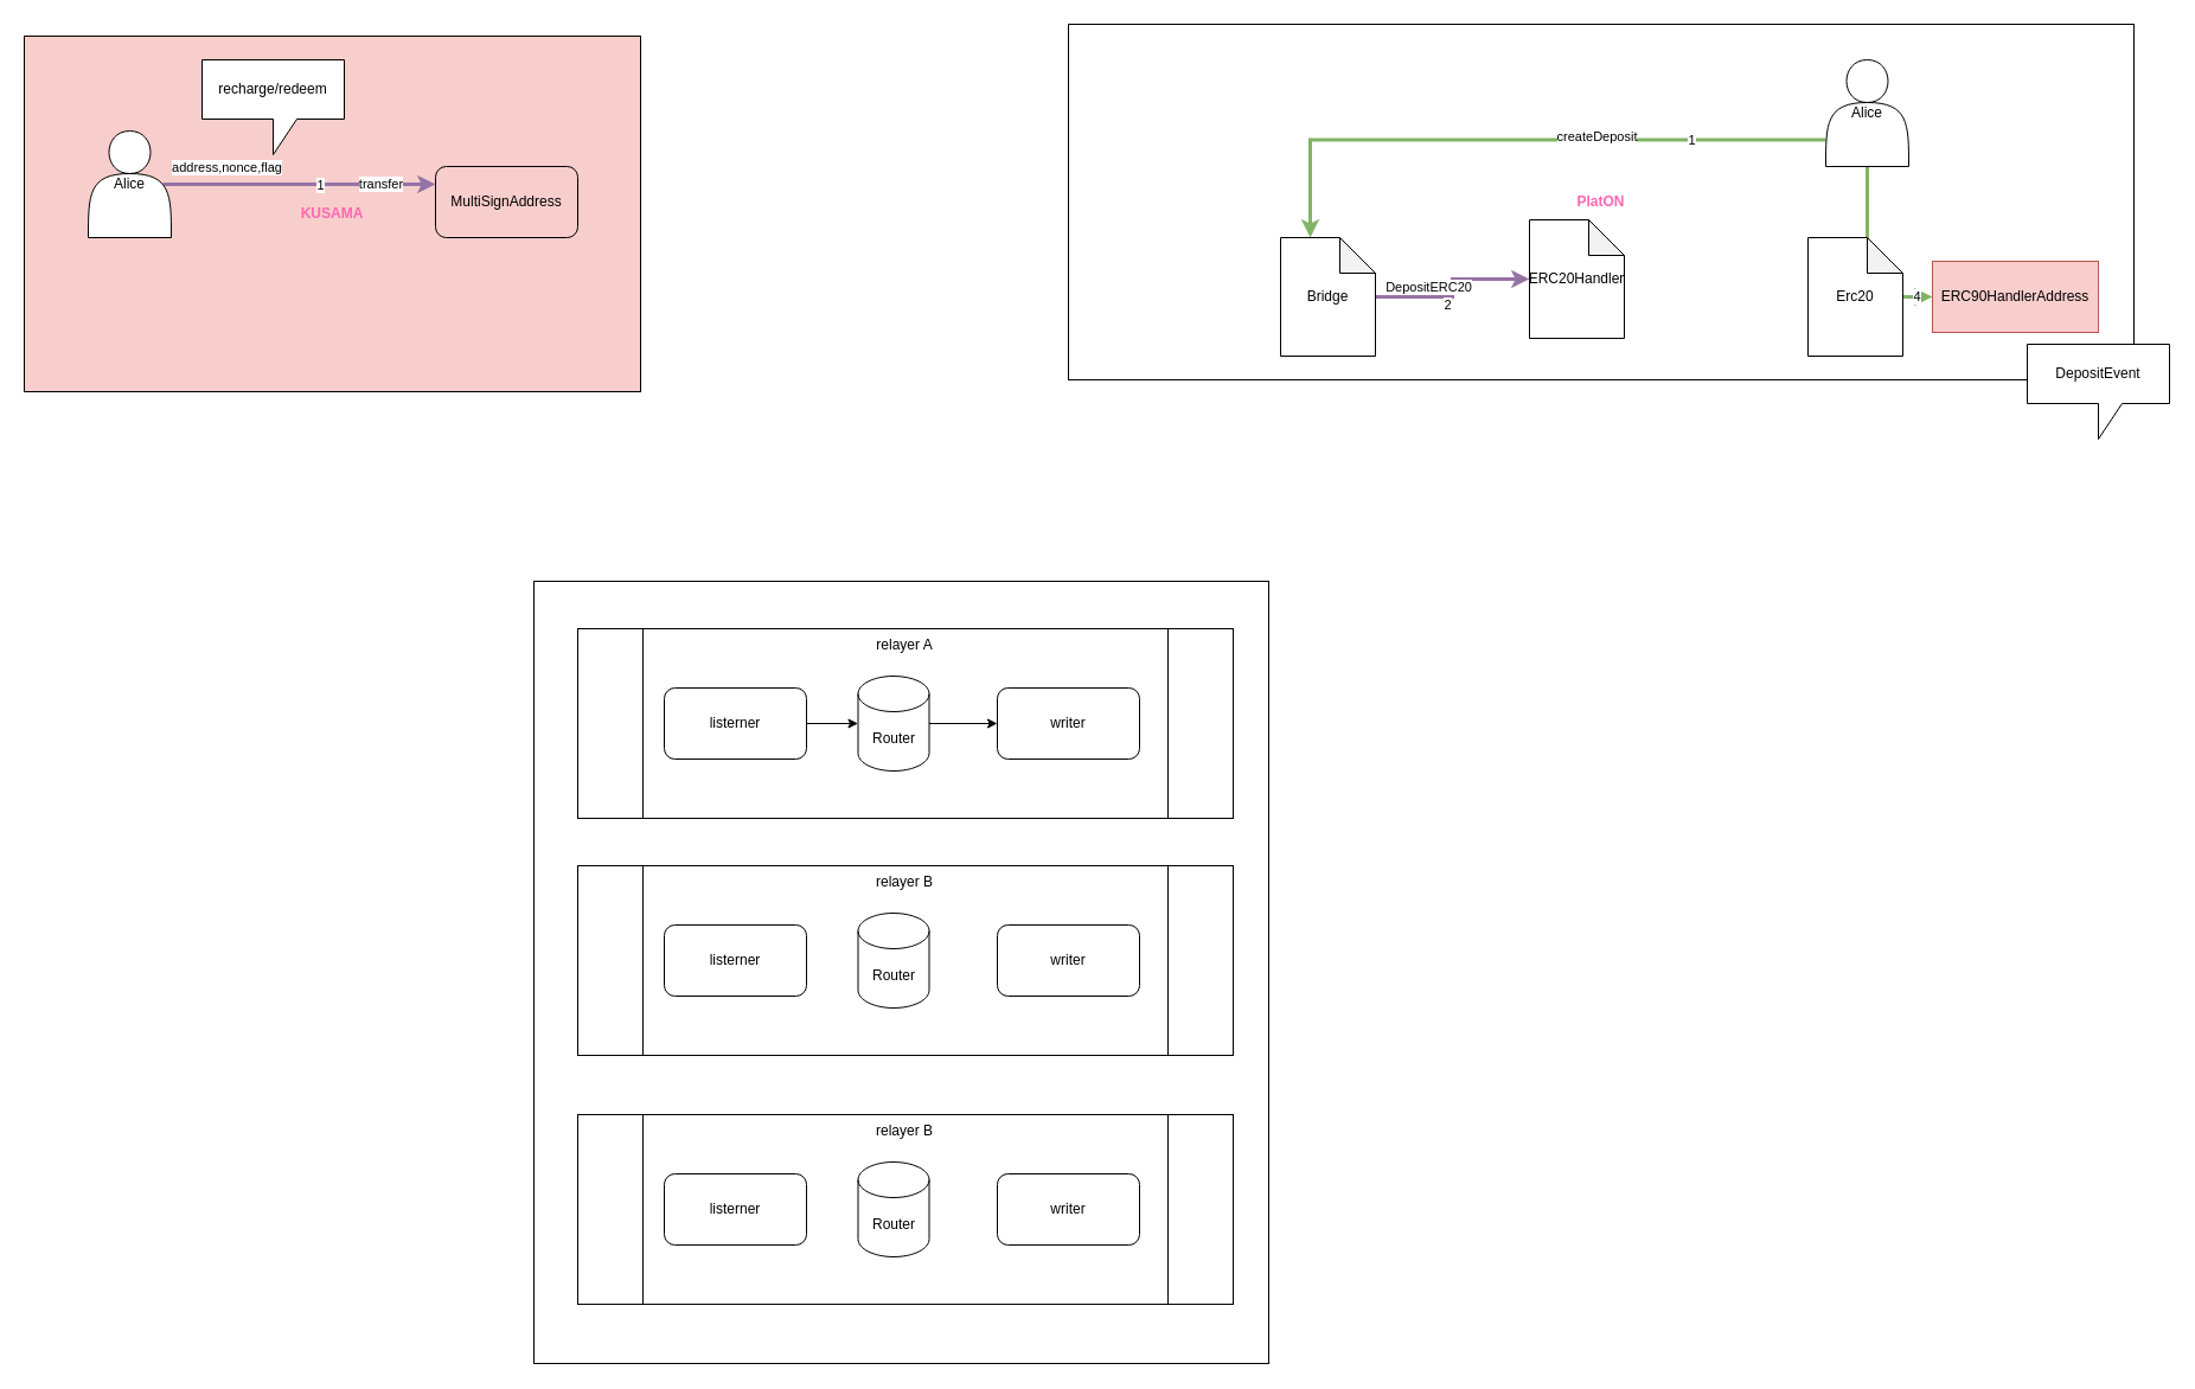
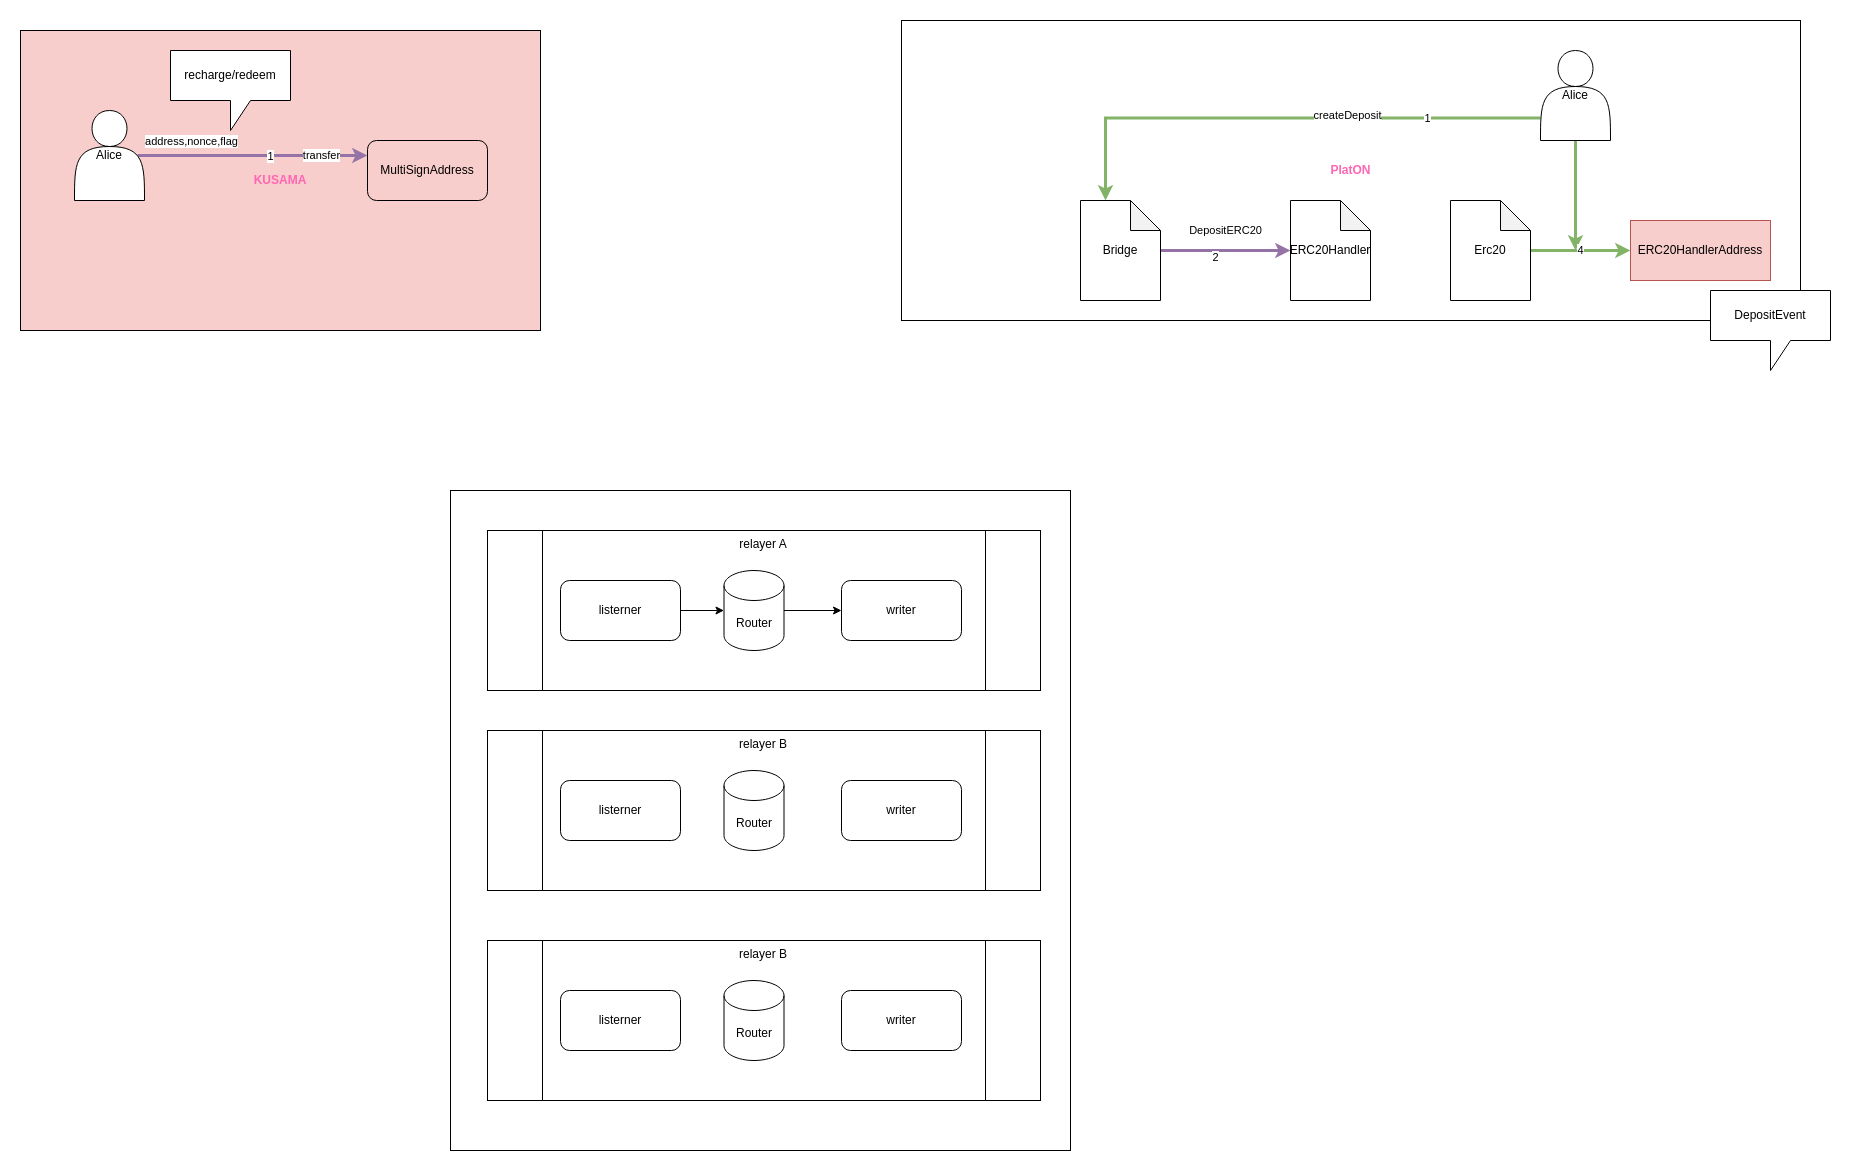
- <mxCell id="33" value="ERC20Handler" style="shape=note;whiteSpace=wrap;html=1;backgroundOutline=1;darkOpacity=0.05;align=center;" vertex="1" parent="1"><mxGeometry x="1290" y="185" width="80" height="100" as="geometry" /></mxCell>
+ <mxCell id="33" value="ERC20Handler" style="shape=note;whiteSpace=wrap;html=1;backgroundOutline=1;darkOpacity=0.05;align=center;" vertex="1" parent="1"><mxGeometry x="1290" y="200" width="80" height="100" as="geometry" /></mxCell>
- <mxCell id="35" value="Erc20" style="shape=note;whiteSpace=wrap;html=1;backgroundOutline=1;darkOpacity=0.05;align=center;" vertex="1" parent="1"><mxGeometry x="1525" y="200" width="80" height="100" as="geometry" /></mxCell>
+ <mxCell id="35" value="Erc20" style="shape=note;whiteSpace=wrap;html=1;backgroundOutline=1;darkOpacity=0.05;align=center;" vertex="1" parent="1"><mxGeometry x="1450" y="200" width="80" height="100" as="geometry" /></mxCell>
- <mxCell id="38" value="ERC90HandlerAddress" style="whiteSpace=wrap;html=1;fillColor=#f8cecc;strokeColor=#b85450;" vertex="1" parent="1"><mxGeometry x="1630" y="220" width="140" height="60" as="geometry" /></mxCell>
+ <mxCell id="38" value="ERC20HandlerAddress" style="whiteSpace=wrap;html=1;fillColor=#f8cecc;strokeColor=#b85450;" vertex="1" parent="1"><mxGeometry x="1630" y="220" width="140" height="60" as="geometry" /></mxCell>
